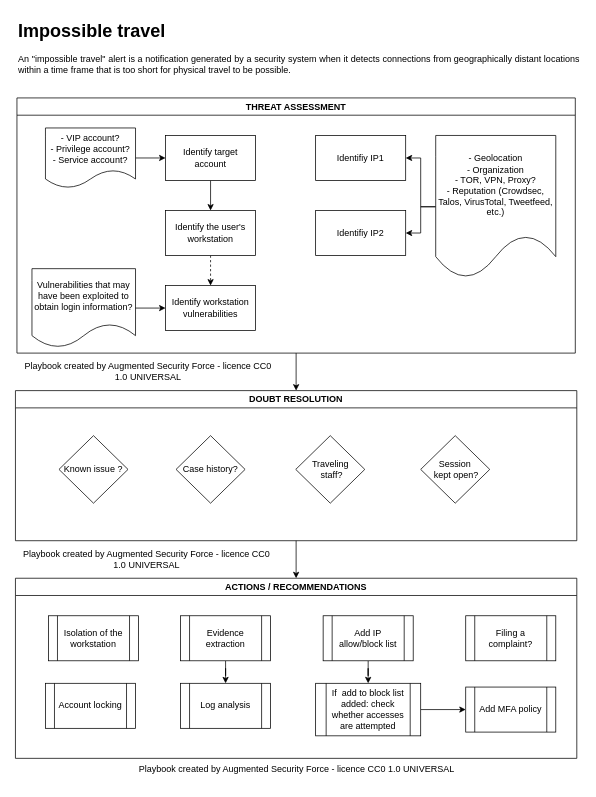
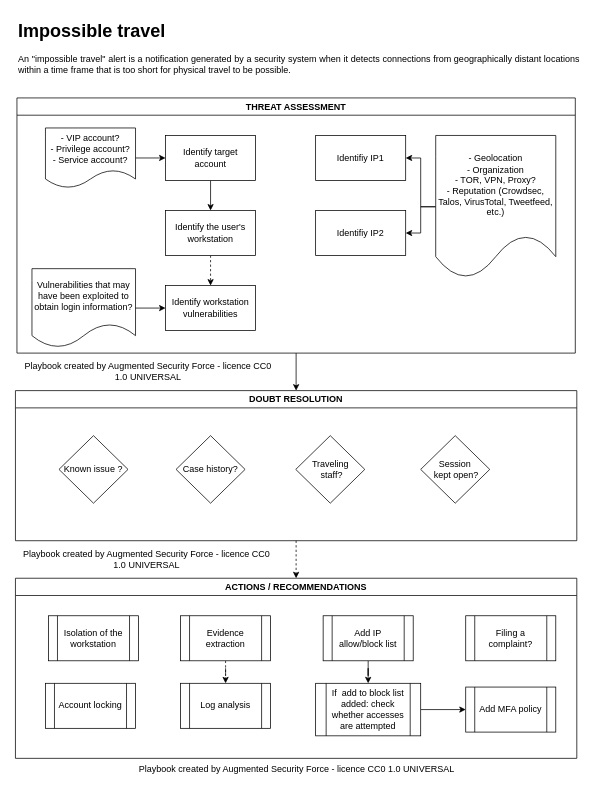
- <mxCell id="17" style="edgeStyle=orthogonalEdgeStyle;rounded=0;orthogonalLoop=1;jettySize=auto;html=1;entryX=0.5;entryY=0;entryDx=0;entryDy=0;" edge="1" parent="1" source="18" target="23"><mxGeometry relative="1" as="geometry" /></mxCell>
+ <mxCell id="17" style="edgeStyle=orthogonalEdgeStyle;rounded=0;orthogonalLoop=1;jettySize=auto;html=1;entryX=0.5;entryY=0;entryDx=0;entryDy=0;dashed=1;" edge="1" parent="1" source="18" target="23"><mxGeometry relative="1" as="geometry" /></mxCell>
- <mxCell id="28" value="" style="edgeStyle=orthogonalEdgeStyle;rounded=0;orthogonalLoop=1;jettySize=auto;html=1;" edge="1" parent="23" source="29" target="31"><mxGeometry relative="1" as="geometry" /></mxCell>
+ <mxCell id="28" value="" style="edgeStyle=orthogonalEdgeStyle;rounded=0;orthogonalLoop=1;jettySize=auto;html=1;dashed=1;" edge="1" parent="23" source="29" target="31"><mxGeometry relative="1" as="geometry" /></mxCell>
